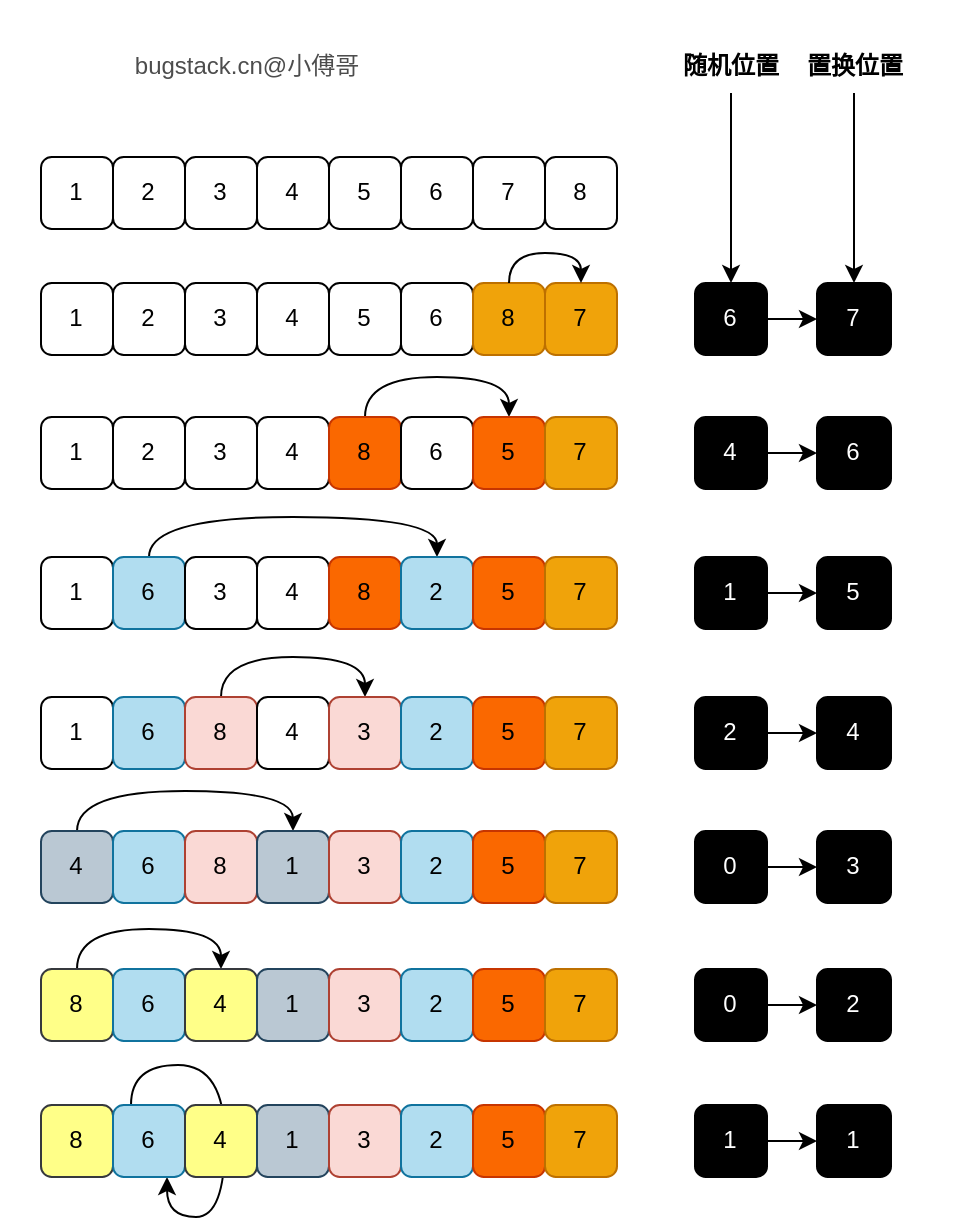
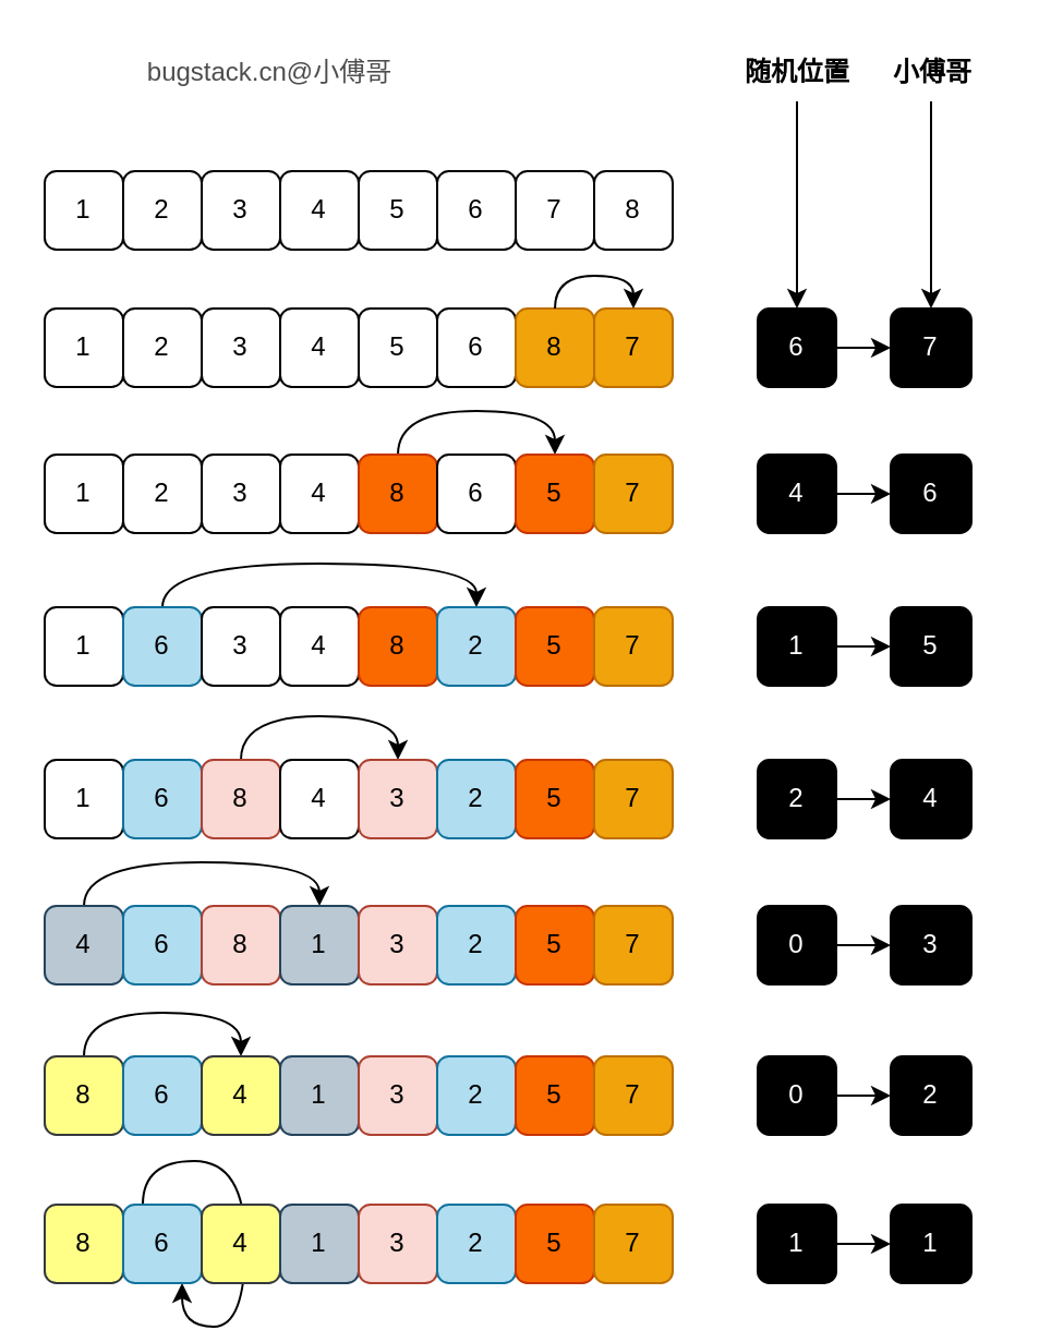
- <mxCell id="97" value="&lt;font color=&quot;#000000&quot;&gt;&lt;b&gt;置换位置&lt;/b&gt;&lt;/font&gt;" style="text;html=1;align=center;verticalAlign=middle;resizable=0;points=[];autosize=1;strokeColor=none;fillColor=none;fontColor=#FFFFFF;" vertex="1" parent="1"><mxGeometry x="393.5" y="20" width="66" height="26" as="geometry" /></mxCell>
+ <mxCell id="97" value="&lt;font color=&quot;#000000&quot;&gt;&lt;b&gt;小傅哥&lt;/b&gt;&lt;/font&gt;" style="text;html=1;align=center;verticalAlign=middle;resizable=0;points=[];autosize=1;strokeColor=none;fillColor=none;fontColor=#FFFFFF;" vertex="1" parent="1"><mxGeometry x="393.5" y="20" width="66" height="26" as="geometry" /></mxCell>
